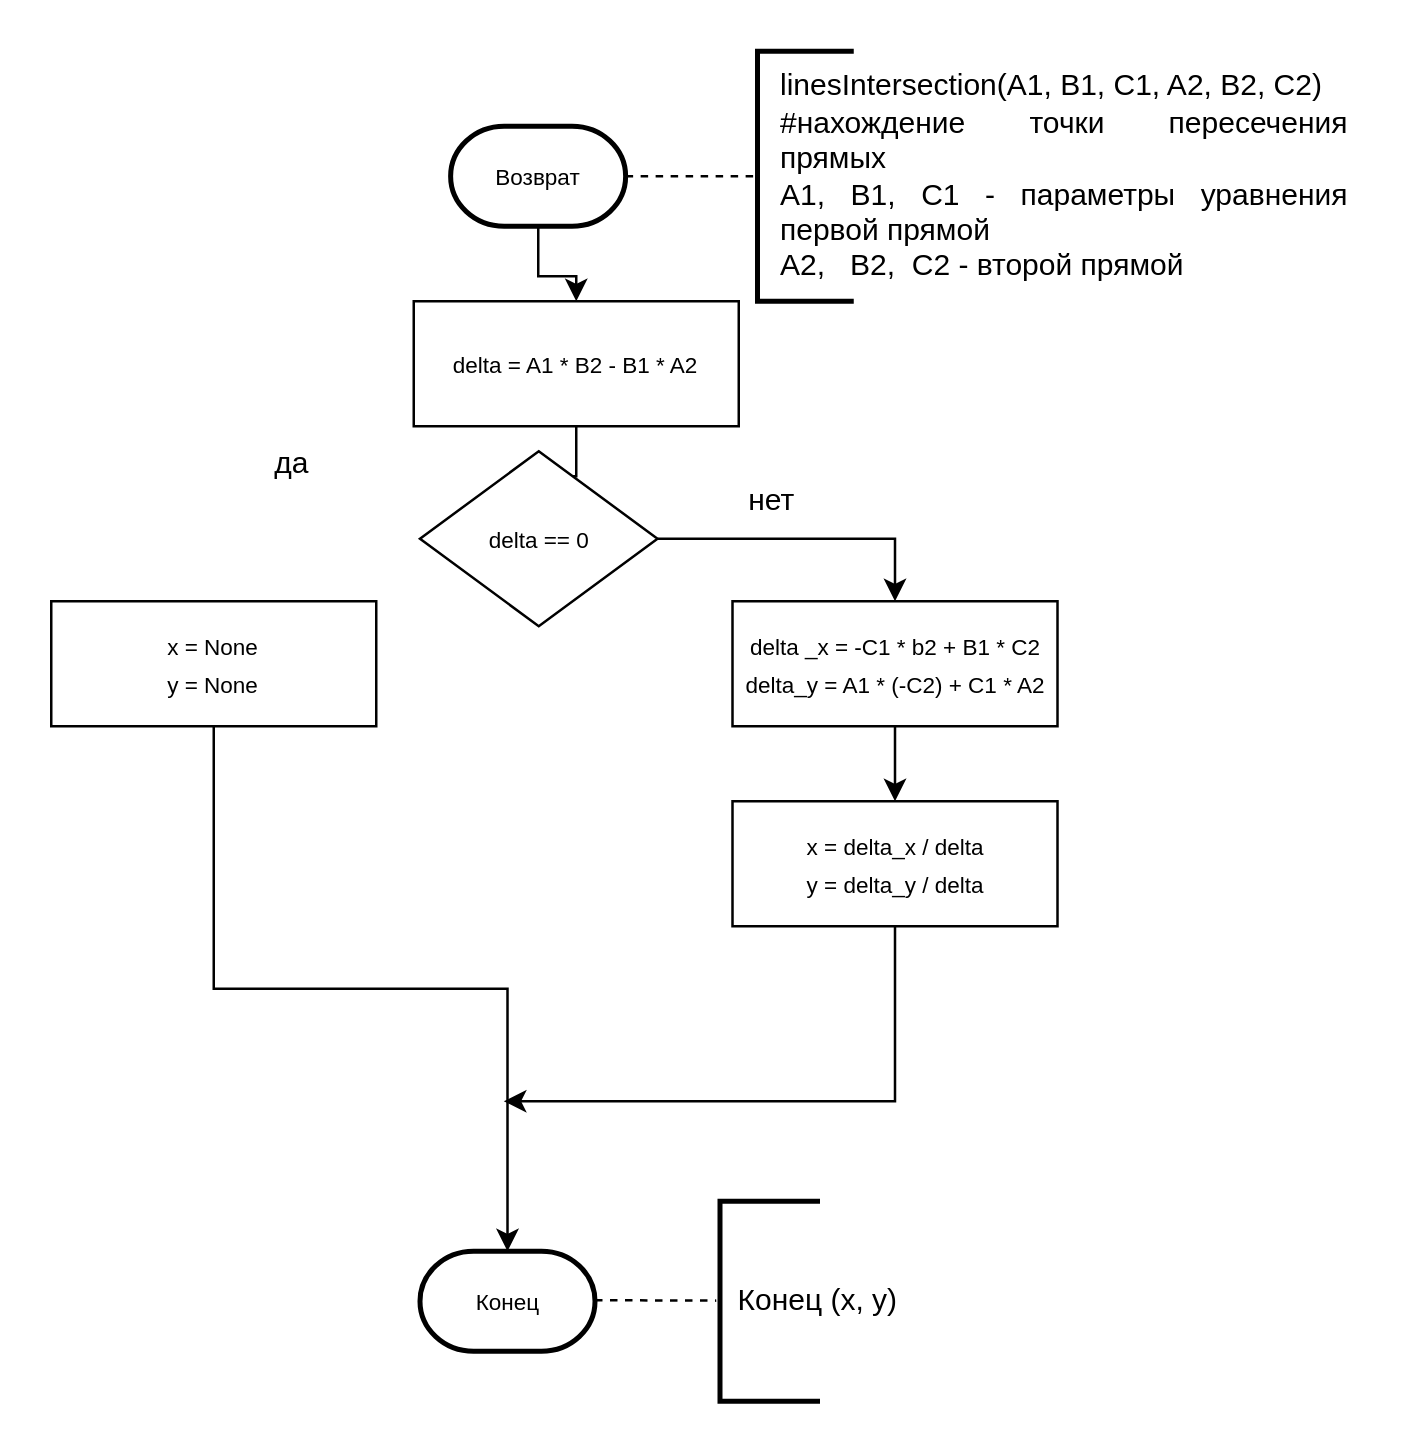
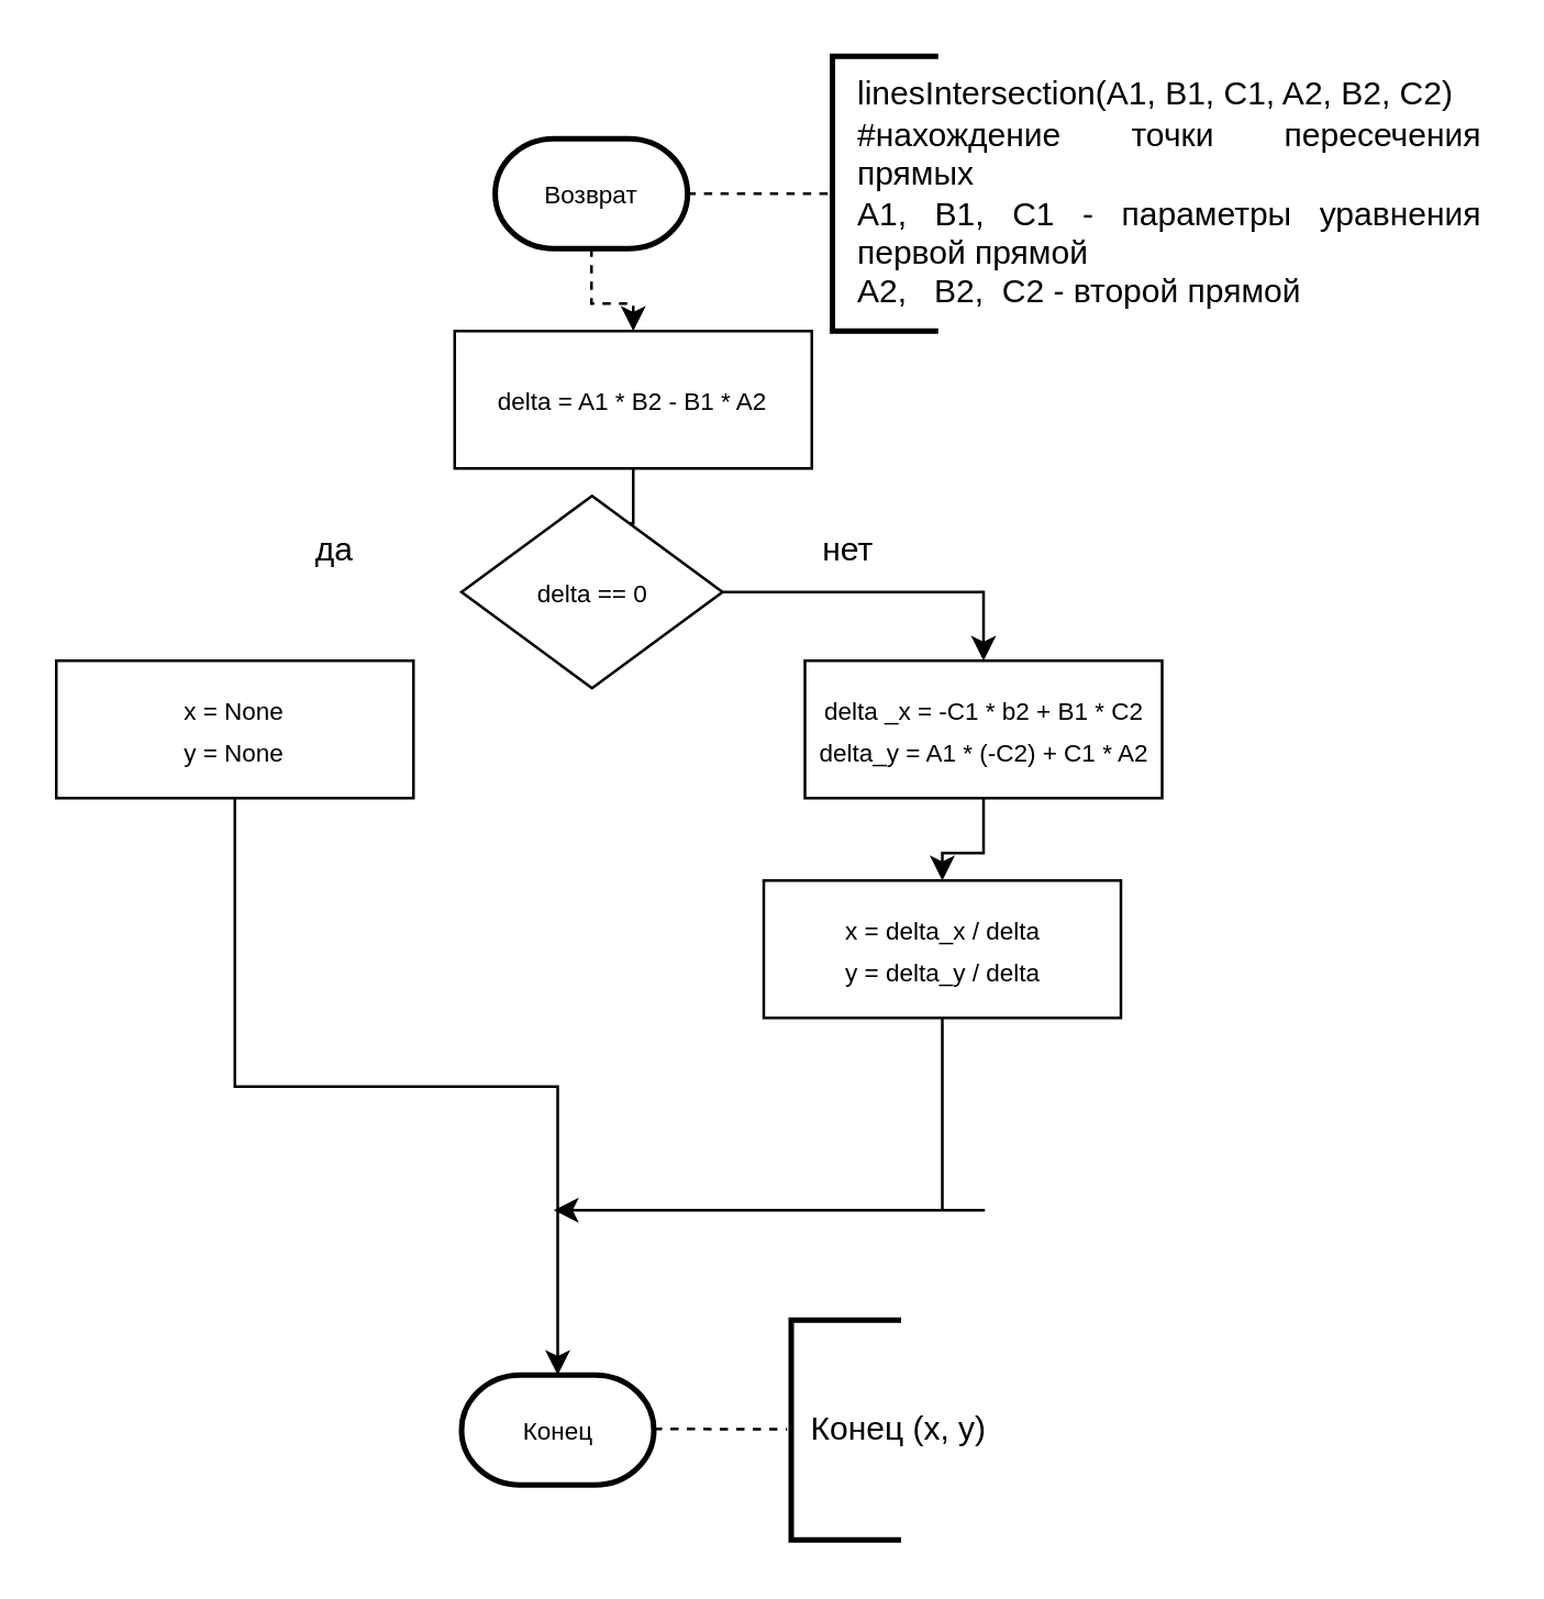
- <mxCell id="2" style="edgeStyle=orthogonalEdgeStyle;rounded=0;orthogonalLoop=1;jettySize=auto;html=1;" parent="1" source="3" target="5" edge="1"><mxGeometry relative="1" as="geometry" /></mxCell>
+ <mxCell id="2" style="edgeStyle=orthogonalEdgeStyle;rounded=0;orthogonalLoop=1;jettySize=auto;html=1;dashed=1;" parent="1" source="3" target="5" edge="1"><mxGeometry relative="1" as="geometry" /></mxCell>
- <mxCell id="19" value="да" style="text;html=1;align=center;verticalAlign=middle;resizable=0;points=[];autosize=1;" parent="1" vertex="1"><mxGeometry x="101" y="175" width="30" height="20" as="geometry" /></mxCell>
+ <mxCell id="19" value="да" style="text;html=1;align=center;verticalAlign=middle;resizable=0;points=[];autosize=1;" parent="1" vertex="1"><mxGeometry x="106" y="190" width="30" height="20" as="geometry" /></mxCell>
- <mxCell id="11" value="&lt;span style=&quot;font-size: 9px&quot;&gt;x = delta_x / delta&lt;br&gt;y = delta_y / delta&lt;br&gt;&lt;/span&gt;" style="rounded=0;whiteSpace=wrap;html=1;" parent="1" vertex="1"><mxGeometry x="292.5" y="320" width="130" height="50" as="geometry" /></mxCell>
+ <mxCell id="11" value="&lt;span style=&quot;font-size: 9px&quot;&gt;x = delta_x / delta&lt;br&gt;y = delta_y / delta&lt;br&gt;&lt;/span&gt;" style="rounded=0;whiteSpace=wrap;html=1;" parent="1" vertex="1"><mxGeometry x="277.5" y="320" width="130" height="50" as="geometry" /></mxCell>
